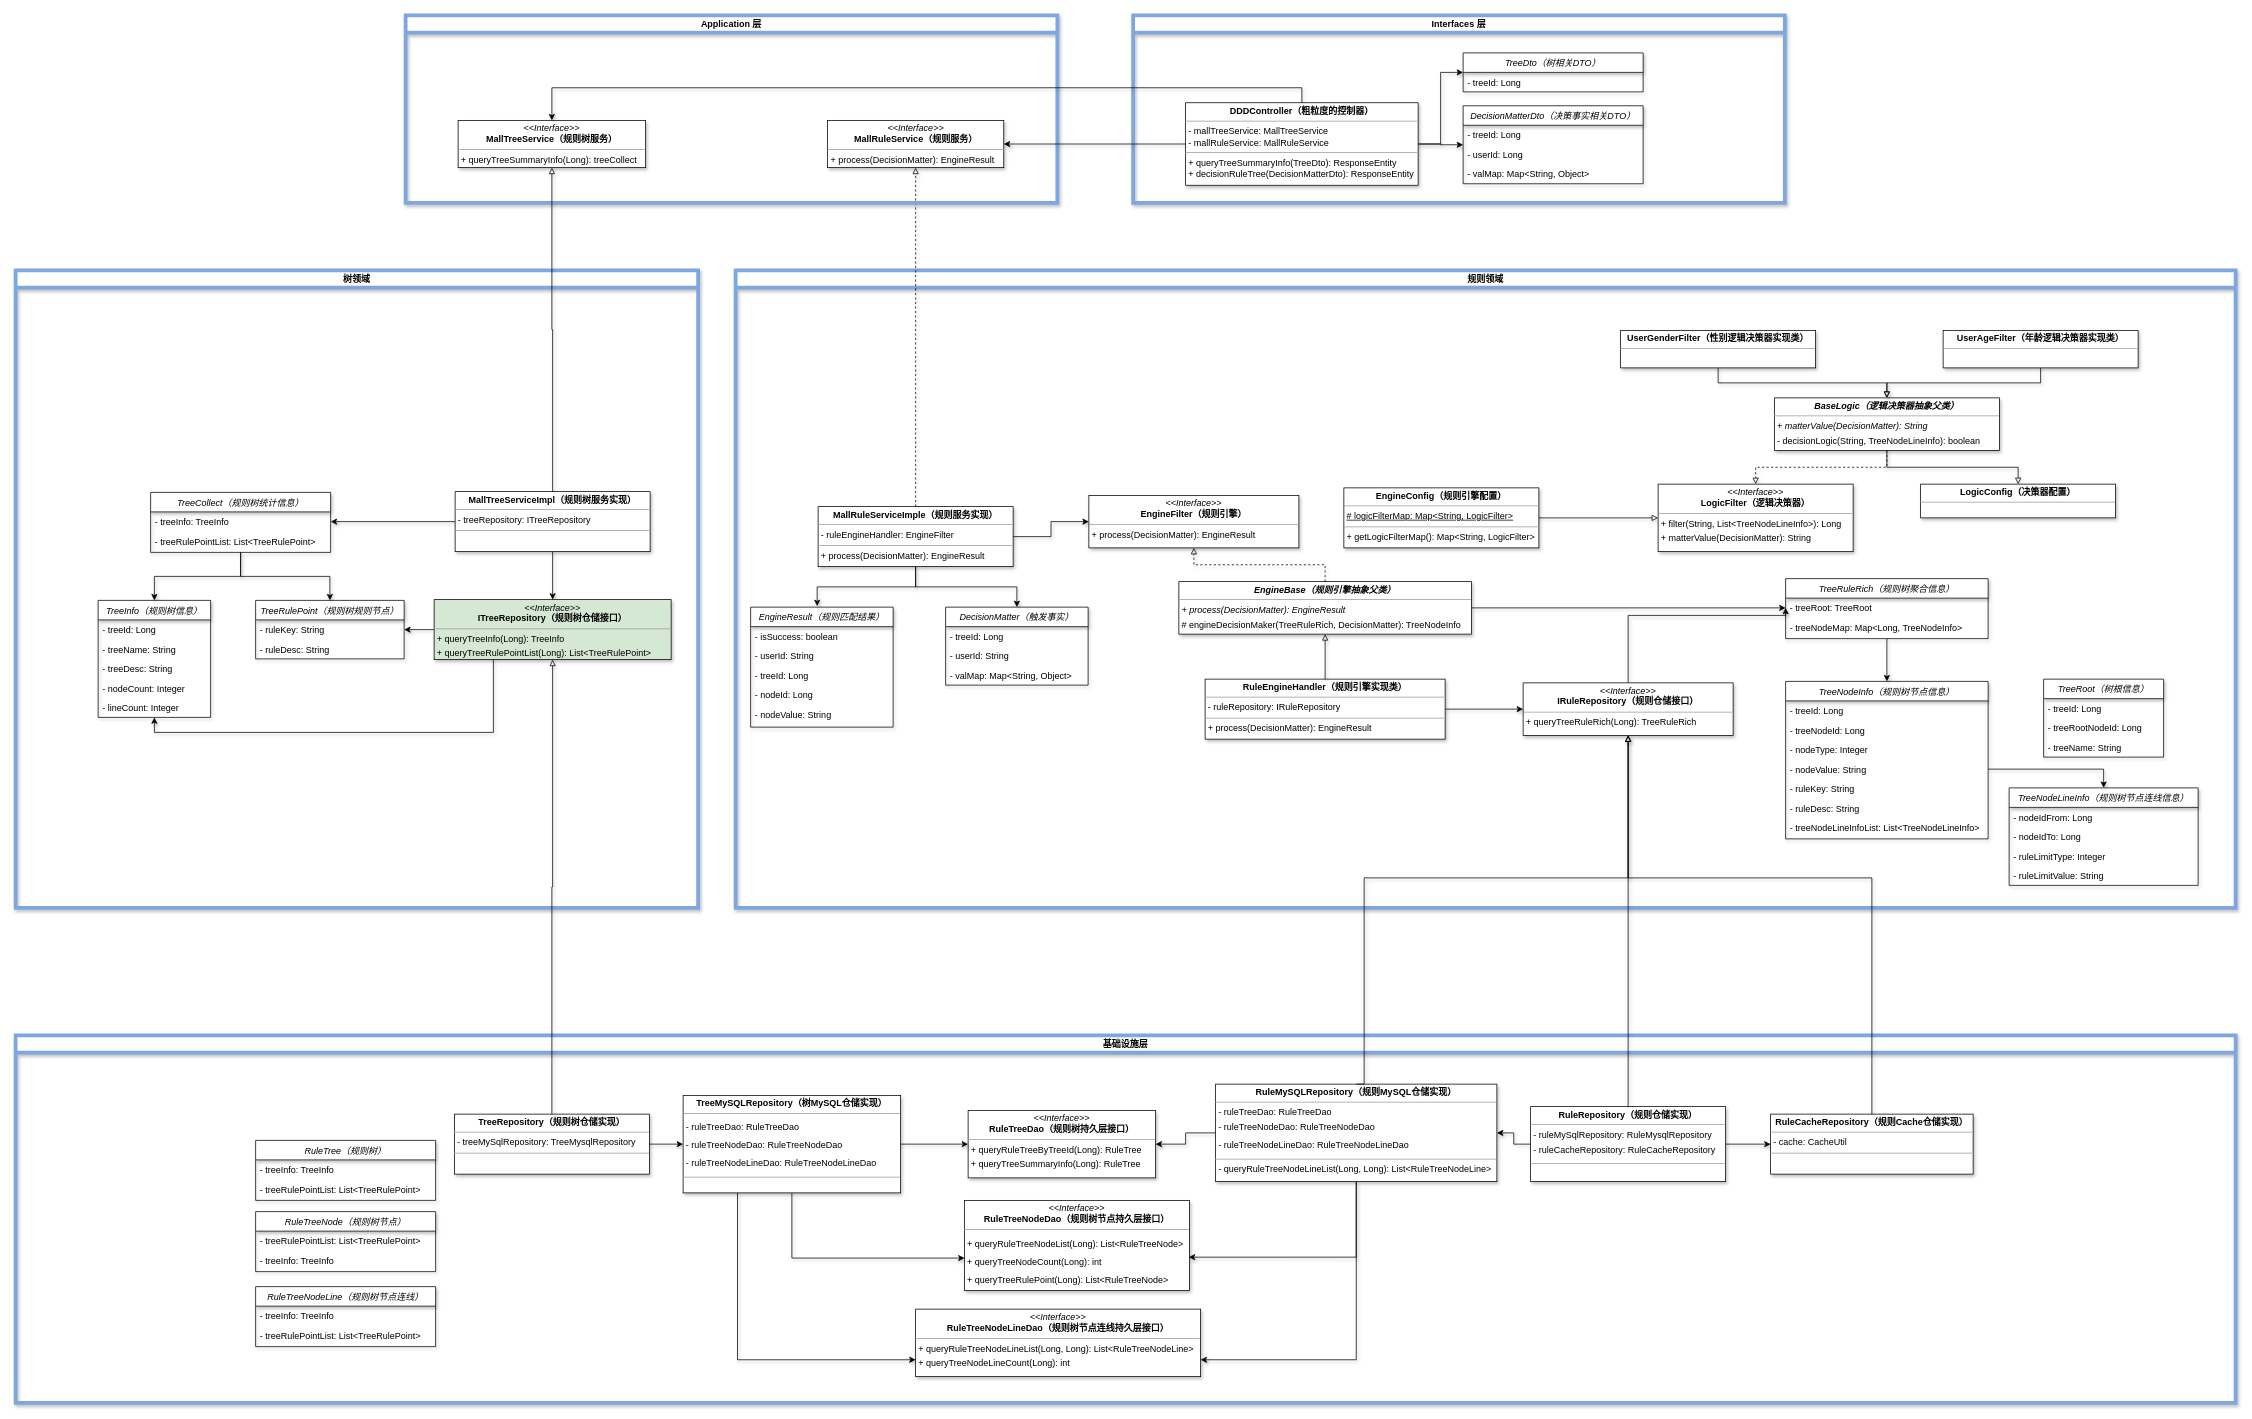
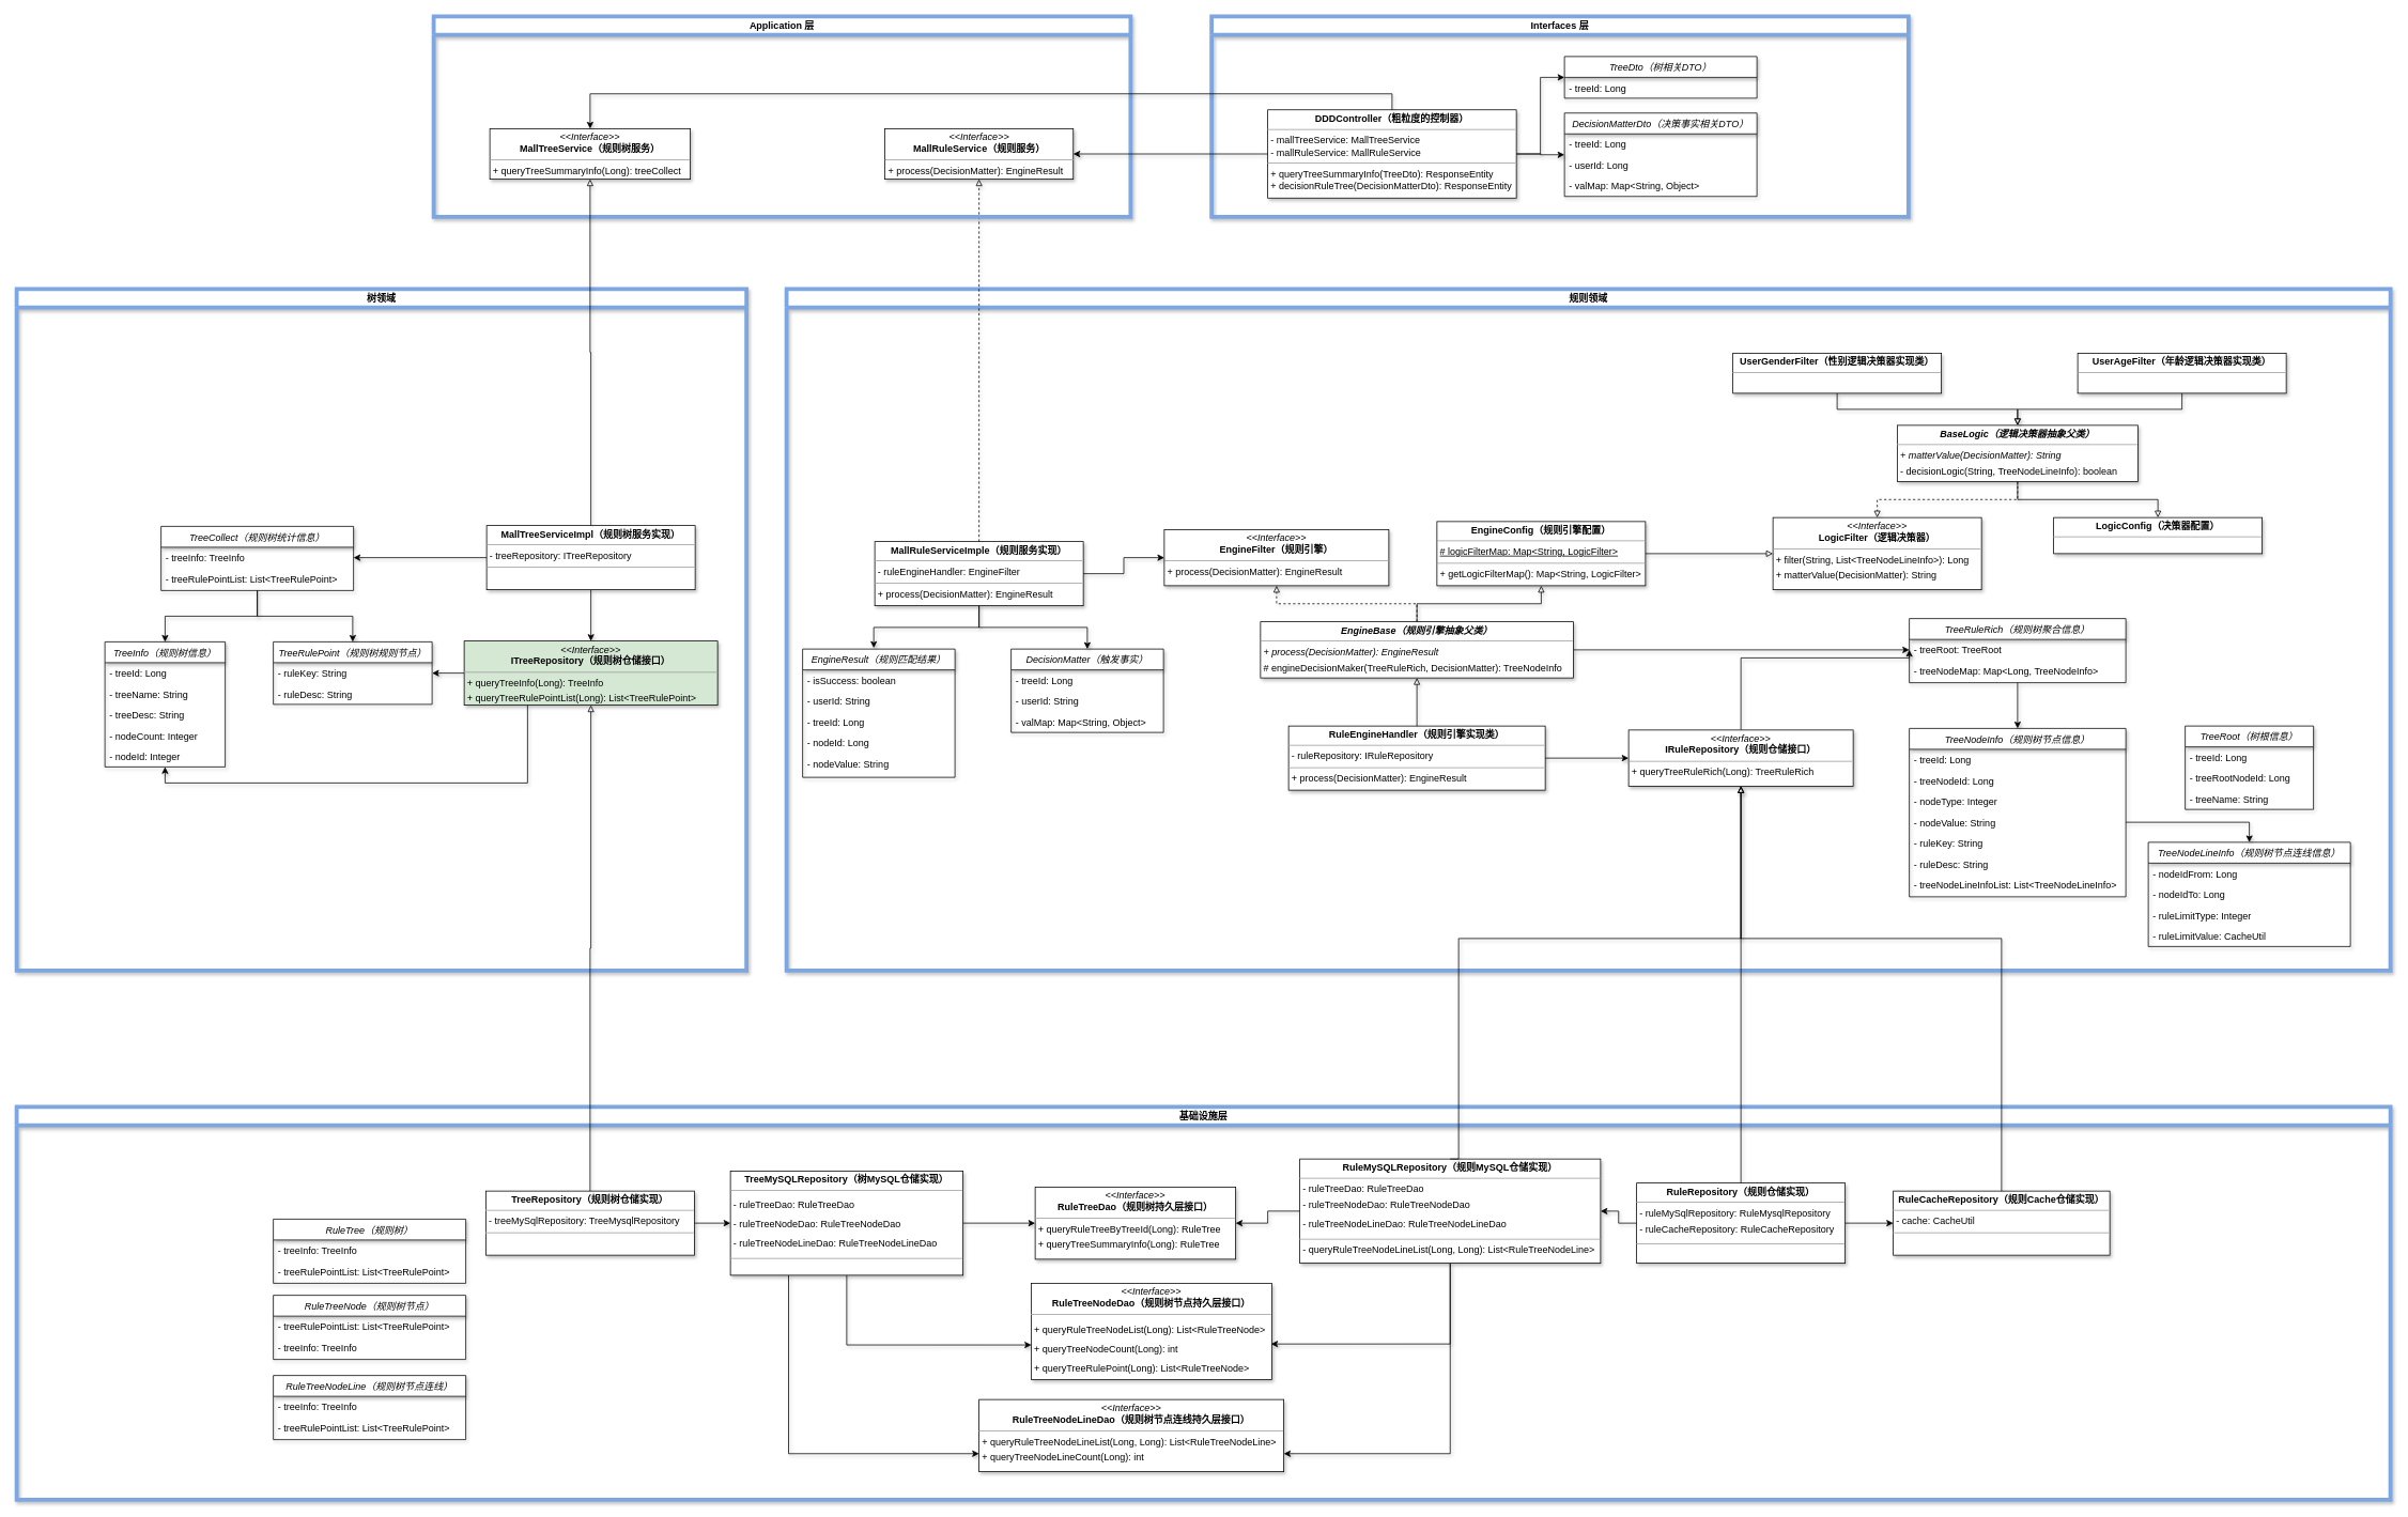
+ <mxCell id="23" style="edgeStyle=orthogonalEdgeStyle;rounded=0;orthogonalLoop=1;jettySize=auto;html=1;exitX=0.5;exitY=0;exitDx=0;exitDy=0;entryX=0.5;entryY=1;entryDx=0;entryDy=0;endArrow=block;endFill=0;shadow=1;sketch=0;fixDash=0;snapToPoint=0;metaEdit=1;backgroundOutline=0;" edge="1" parent="2" source="24" target="46"><mxGeometry relative="1" as="geometry" /></mxCell>
- <mxCell id="76" value="- lineCount: Integer" style="text;align=left;verticalAlign=top;spacingLeft=4;spacingRight=4;overflow=hidden;rotatable=0;points=[[0,0.5],[1,0.5]];portConstraint=eastwest;rounded=0;shadow=1;html=0;sketch=0;fixDash=0;snapToPoint=0;metaEdit=1;backgroundOutline=0;" vertex="1" parent="71"><mxGeometry y="130" width="150" height="20" as="geometry" /></mxCell>
+ <mxCell id="76" value="- nodeId: Integer" style="text;align=left;verticalAlign=top;spacingLeft=4;spacingRight=4;overflow=hidden;rotatable=0;points=[[0,0.5],[1,0.5]];portConstraint=eastwest;rounded=0;shadow=1;html=0;sketch=0;fixDash=0;snapToPoint=0;metaEdit=1;backgroundOutline=0;" vertex="1" parent="71"><mxGeometry y="130" width="150" height="20" as="geometry" /></mxCell>
- <mxCell id="60" value="- ruleLimitValue: String" style="text;align=left;verticalAlign=top;spacingLeft=4;spacingRight=4;overflow=hidden;rotatable=0;points=[[0,0.5],[1,0.5]];portConstraint=eastwest;rounded=0;shadow=1;html=0;sketch=0;fixDash=0;snapToPoint=0;metaEdit=1;backgroundOutline=0;" vertex="1" parent="56"><mxGeometry y="104" width="252" height="26" as="geometry" /></mxCell>
+ <mxCell id="60" value="- ruleLimitValue: CacheUtil" style="text;align=left;verticalAlign=top;spacingLeft=4;spacingRight=4;overflow=hidden;rotatable=0;points=[[0,0.5],[1,0.5]];portConstraint=eastwest;rounded=0;shadow=1;html=0;sketch=0;fixDash=0;snapToPoint=0;metaEdit=1;backgroundOutline=0;" vertex="1" parent="56"><mxGeometry y="104" width="252" height="26" as="geometry" /></mxCell>
